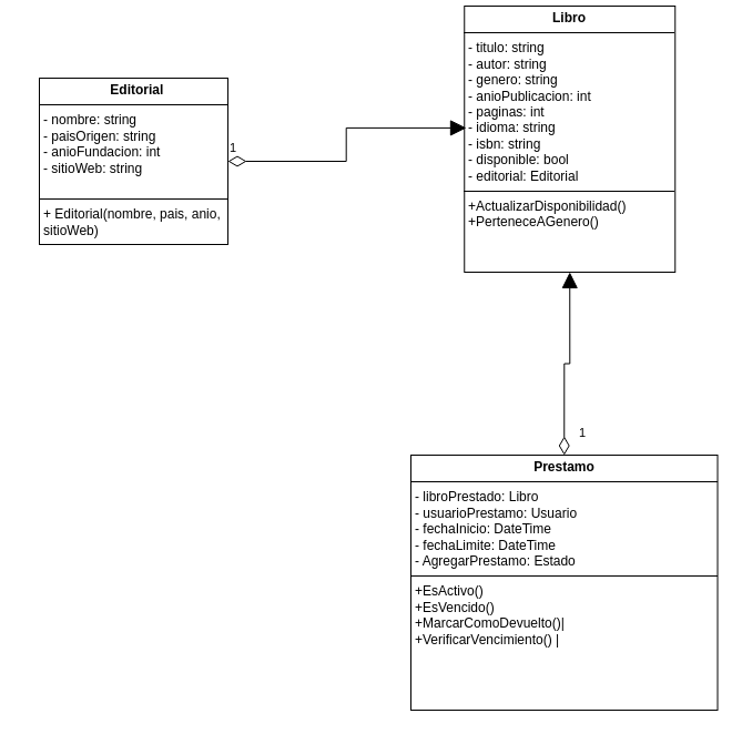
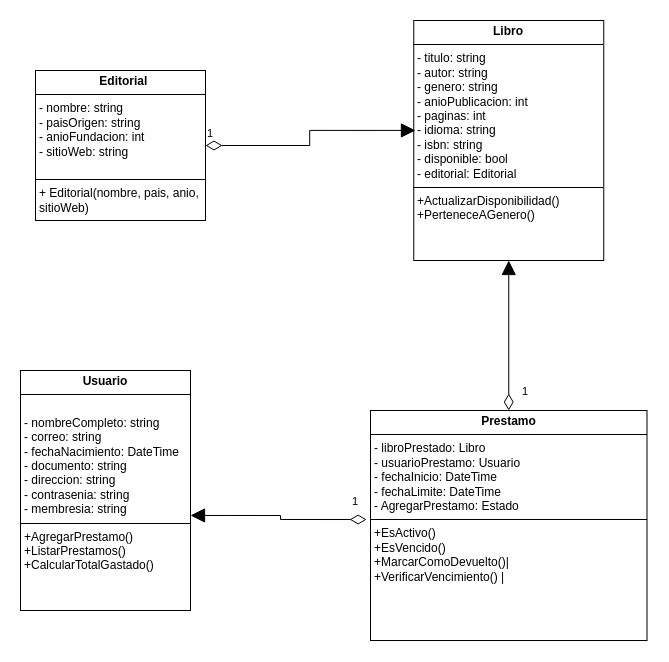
- <mxCell id="2" value="&lt;p style=&quot;margin:0px;margin-top:4px;text-align:center;&quot;&gt;&lt;b&gt;Libro&lt;/b&gt;&lt;/p&gt;&lt;hr size=&quot;1&quot; style=&quot;border-style:solid;&quot;&gt;&lt;p style=&quot;margin:0px;margin-left:4px;&quot;&gt;&lt;span style=&quot;background-color: transparent;&quot;&gt;- titulo: string&amp;nbsp; &amp;nbsp; &amp;nbsp; &amp;nbsp; &amp;nbsp;&amp;nbsp;&lt;/span&gt;&lt;/p&gt;&lt;p style=&quot;margin:0px;margin-left:4px;&quot;&gt;- autor: string&amp;nbsp; &amp;nbsp; &amp;nbsp; &amp;nbsp; &amp;nbsp; &amp;nbsp;&lt;/p&gt;&lt;p style=&quot;margin:0px;margin-left:4px;&quot;&gt;- genero: string&amp;nbsp; &amp;nbsp; &amp;nbsp; &amp;nbsp; &amp;nbsp;&amp;nbsp;&lt;/p&gt;&lt;p style=&quot;margin:0px;margin-left:4px;&quot;&gt;- anioPublicacion: int&amp;nbsp; &amp;nbsp;&amp;nbsp;&lt;/p&gt;&lt;p style=&quot;margin:0px;margin-left:4px;&quot;&gt;- paginas: int&amp;nbsp; &amp;nbsp; &amp;nbsp; &amp;nbsp; &amp;nbsp; &amp;nbsp;&amp;nbsp;&lt;/p&gt;&lt;p style=&quot;margin:0px;margin-left:4px;&quot;&gt;- idioma: string&amp;nbsp; &amp;nbsp; &amp;nbsp; &amp;nbsp; &amp;nbsp;&amp;nbsp;&lt;/p&gt;&lt;p style=&quot;margin:0px;margin-left:4px;&quot;&gt;- isbn: string&amp;nbsp; &amp;nbsp; &amp;nbsp; &amp;nbsp; &amp;nbsp; &amp;nbsp;&amp;nbsp;&lt;/p&gt;&lt;p style=&quot;margin:0px;margin-left:4px;&quot;&gt;- disponible: bool&amp;nbsp; &amp;nbsp; &amp;nbsp; &amp;nbsp;&amp;nbsp;&lt;/p&gt;&lt;p style=&quot;margin:0px;margin-left:4px;&quot;&gt;- editorial: Editorial&lt;/p&gt;&lt;hr size=&quot;1&quot; style=&quot;border-style:solid;&quot;&gt;&lt;p style=&quot;margin:0px;margin-left:4px;&quot;&gt;+ActualizarDisponibilidad()&lt;/p&gt;&lt;p style=&quot;margin:0px;margin-left:4px;&quot;&gt;+PerteneceAGenero()&amp;nbsp;&lt;/p&gt;" style="verticalAlign=top;align=left;overflow=fill;html=1;whiteSpace=wrap;" vertex="1" parent="1"><mxGeometry x="418.25" y="5" width="190" height="240" as="geometry" /></mxCell>
+ <mxCell id="2" value="&lt;p style=&quot;margin:0px;margin-top:4px;text-align:center;&quot;&gt;&lt;b&gt;Libro&lt;/b&gt;&lt;/p&gt;&lt;hr size=&quot;1&quot; style=&quot;border-style:solid;&quot;&gt;&lt;p style=&quot;margin:0px;margin-left:4px;&quot;&gt;&lt;span style=&quot;background-color: transparent;&quot;&gt;- titulo: string&amp;nbsp; &amp;nbsp; &amp;nbsp; &amp;nbsp; &amp;nbsp;&amp;nbsp;&lt;/span&gt;&lt;/p&gt;&lt;p style=&quot;margin:0px;margin-left:4px;&quot;&gt;- autor: string&amp;nbsp; &amp;nbsp; &amp;nbsp; &amp;nbsp; &amp;nbsp; &amp;nbsp;&lt;/p&gt;&lt;p style=&quot;margin:0px;margin-left:4px;&quot;&gt;- genero: string&amp;nbsp; &amp;nbsp; &amp;nbsp; &amp;nbsp; &amp;nbsp;&amp;nbsp;&lt;/p&gt;&lt;p style=&quot;margin:0px;margin-left:4px;&quot;&gt;- anioPublicacion: int&amp;nbsp; &amp;nbsp;&amp;nbsp;&lt;/p&gt;&lt;p style=&quot;margin:0px;margin-left:4px;&quot;&gt;- paginas: int&amp;nbsp; &amp;nbsp; &amp;nbsp; &amp;nbsp; &amp;nbsp; &amp;nbsp;&amp;nbsp;&lt;/p&gt;&lt;p style=&quot;margin:0px;margin-left:4px;&quot;&gt;- idioma: string&amp;nbsp; &amp;nbsp; &amp;nbsp; &amp;nbsp; &amp;nbsp;&amp;nbsp;&lt;/p&gt;&lt;p style=&quot;margin:0px;margin-left:4px;&quot;&gt;- isbn: string&amp;nbsp; &amp;nbsp; &amp;nbsp; &amp;nbsp; &amp;nbsp; &amp;nbsp;&amp;nbsp;&lt;/p&gt;&lt;p style=&quot;margin:0px;margin-left:4px;&quot;&gt;- disponible: bool&amp;nbsp; &amp;nbsp; &amp;nbsp; &amp;nbsp;&amp;nbsp;&lt;/p&gt;&lt;p style=&quot;margin:0px;margin-left:4px;&quot;&gt;- editorial: Editorial&lt;/p&gt;&lt;hr size=&quot;1&quot; style=&quot;border-style:solid;&quot;&gt;&lt;p style=&quot;margin:0px;margin-left:4px;&quot;&gt;+ActualizarDisponibilidad()&lt;/p&gt;&lt;p style=&quot;margin:0px;margin-left:4px;&quot;&gt;+PerteneceAGenero()&amp;nbsp;&lt;/p&gt;" style="verticalAlign=top;align=left;overflow=fill;html=1;whiteSpace=wrap;" vertex="1" parent="1"><mxGeometry x="413.25" y="20" width="190" height="240" as="geometry" /></mxCell>
+ <mxCell id="3" value="&lt;p style=&quot;margin:0px;margin-top:4px;text-align:center;&quot;&gt;&lt;b&gt;Usuario&lt;/b&gt;&lt;/p&gt;&lt;hr size=&quot;1&quot; style=&quot;border-style:solid;&quot;&gt;&lt;p style=&quot;margin:0px;margin-left:4px;&quot;&gt;&lt;br&gt;&lt;/p&gt;&lt;p style=&quot;margin:0px;margin-left:4px;&quot;&gt;- nombreCompleto: string&amp;nbsp;&amp;nbsp;&lt;/p&gt;&lt;p style=&quot;margin:0px;margin-left:4px;&quot;&gt;- correo: string&amp;nbsp; &amp;nbsp; &amp;nbsp; &amp;nbsp; &amp;nbsp;&amp;nbsp;&lt;/p&gt;&lt;p style=&quot;margin:0px;margin-left:4px;&quot;&gt;- fechaNacimiento: DateTime&lt;/p&gt;&lt;p style=&quot;margin:0px;margin-left:4px;&quot;&gt;- documento: string&amp;nbsp; &amp;nbsp; &amp;nbsp;&amp;nbsp;&lt;/p&gt;&lt;p style=&quot;margin:0px;margin-left:4px;&quot;&gt;- direccion: string&amp;nbsp; &amp;nbsp; &amp;nbsp; &amp;nbsp;&lt;/p&gt;&lt;p style=&quot;margin:0px;margin-left:4px;&quot;&gt;- contrasenia: string&amp;nbsp; &amp;nbsp; &amp;nbsp;&lt;/p&gt;&lt;p style=&quot;margin:0px;margin-left:4px;&quot;&gt;- membresia: string&amp;nbsp; &amp;nbsp; &amp;nbsp; &amp;nbsp;&lt;/p&gt;&lt;hr size=&quot;1&quot; style=&quot;border-style:solid;&quot;&gt;&lt;p style=&quot;margin:0px;margin-left:4px;&quot;&gt;&lt;span style=&quot;background-color: transparent;&quot;&gt;+AgregarPrestamo()&amp;nbsp;&amp;nbsp;&lt;/span&gt;&lt;/p&gt;&lt;p style=&quot;margin:0px;margin-left:4px;&quot;&gt;+ListarPrestamos()&amp;nbsp;&amp;nbsp;&lt;/p&gt;&lt;p style=&quot;margin:0px;margin-left:4px;&quot;&gt;+CalcularTotalGastado()&amp;nbsp;&lt;/p&gt;" style="verticalAlign=top;align=left;overflow=fill;html=1;whiteSpace=wrap;" vertex="1" parent="1"><mxGeometry x="20" y="370" width="170" height="240" as="geometry" /></mxCell>
+ <mxCell id="9" value="1" style="endArrow=block;html=1;endSize=12;startArrow=diamondThin;startSize=14;startFill=0;edgeStyle=orthogonalEdgeStyle;align=left;verticalAlign=bottom;rounded=0;endFill=1;entryX=1;entryY=0.604;entryDx=0;entryDy=0;exitX=-0.014;exitY=0.474;exitDx=0;exitDy=0;exitPerimeter=0;entryPerimeter=0;" edge="1" parent="1" source="5" target="3"><mxGeometry x="-0.821" y="-9" relative="1" as="geometry"><mxPoint x="220" y="600" as="sourcePoint" /><mxPoint x="220" y="460" as="targetPoint" /><mxPoint as="offset" /></mxGeometry></mxCell>
